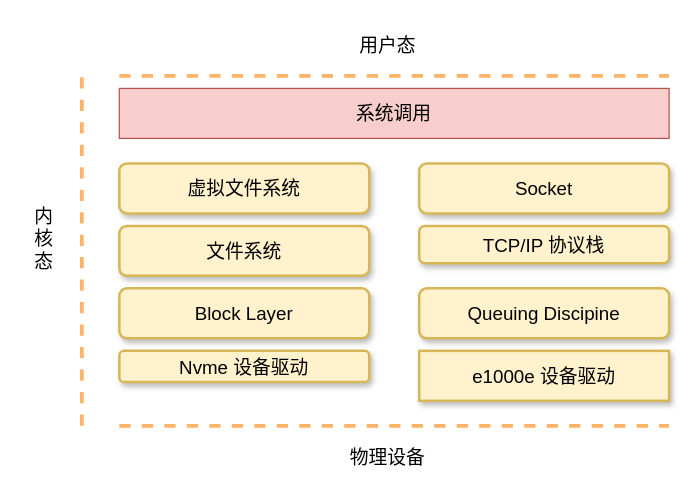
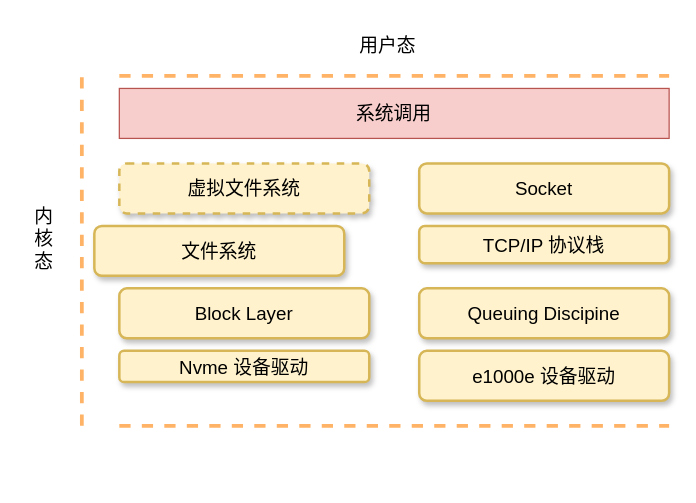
- <mxCell id="5" value="虚拟文件系统" style="rounded=1;whiteSpace=wrap;html=1;fontFamily=Helvetica;fontSize=15;fontColor=default;strokeColor=#d6b656;fillColor=#fff2cc;gradientColor=none;strokeWidth=2;glass=0;sketch=0;shadow=1;perimeterSpacing=2;" parent="1" vertex="1"><mxGeometry x="95" y="130" width="200" height="40" as="geometry" /></mxCell>
+ <mxCell id="5" value="虚拟文件系统" style="rounded=1;whiteSpace=wrap;html=1;fontFamily=Helvetica;fontSize=15;fontColor=default;strokeColor=#d6b656;fillColor=#fff2cc;gradientColor=none;strokeWidth=2;glass=0;sketch=0;shadow=1;perimeterSpacing=2;dashed=1;" parent="1" vertex="1"><mxGeometry x="95" y="130" width="200" height="40" as="geometry" /></mxCell>
- <mxCell id="6" value="文件系统" style="rounded=1;whiteSpace=wrap;html=1;fontFamily=Helvetica;fontSize=15;fontColor=default;strokeColor=#d6b656;fillColor=#fff2cc;gradientColor=none;strokeWidth=2;glass=0;sketch=0;shadow=1;" parent="1" vertex="1"><mxGeometry x="95" y="180" width="200" height="40" as="geometry" /></mxCell>
+ <mxCell id="6" value="文件系统" style="rounded=1;whiteSpace=wrap;html=1;fontFamily=Helvetica;fontSize=15;fontColor=default;strokeColor=#d6b656;fillColor=#fff2cc;gradientColor=none;strokeWidth=2;glass=0;sketch=0;shadow=1;" parent="1" vertex="1"><mxGeometry x="75" y="180" width="200" height="40" as="geometry" /></mxCell>
- <mxCell id="11" value="e1000e 设备驱动" style="whiteSpace=wrap;html=1;fontFamily=Helvetica;fontSize=15;fontColor=default;strokeColor=#d6b656;fillColor=#fff2cc;gradientColor=none;strokeWidth=2;glass=0;sketch=0;shadow=1;rounded=0;" parent="1" vertex="1"><mxGeometry x="335" y="280" width="200" height="40" as="geometry" /></mxCell>
+ <mxCell id="11" value="e1000e 设备驱动" style="rounded=1;whiteSpace=wrap;html=1;fontFamily=Helvetica;fontSize=15;fontColor=default;strokeColor=#d6b656;fillColor=#fff2cc;gradientColor=none;strokeWidth=2;glass=0;sketch=0;shadow=1;" parent="1" vertex="1"><mxGeometry x="335" y="280" width="200" height="40" as="geometry" /></mxCell>
- <mxCell id="14" value="物理设备" style="text;html=1;strokeColor=none;fillColor=none;align=center;verticalAlign=middle;whiteSpace=wrap;rounded=0;fontFamily=Helvetica;fontSize=15;fontColor=default;" parent="1" vertex="1"><mxGeometry x="245" y="350" width="130" height="30" as="geometry" /></mxCell>
